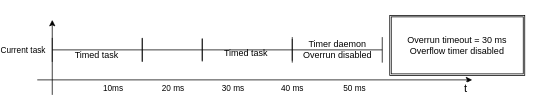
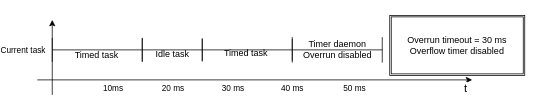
+ <mxCell id="14" value="Idle task" style="text;html=1;align=center;verticalAlign=middle;resizable=0;points=[];autosize=1;" parent="13" vertex="1"><mxGeometry x="10.154" y="11" width="60" height="20" as="geometry" /></mxCell>
